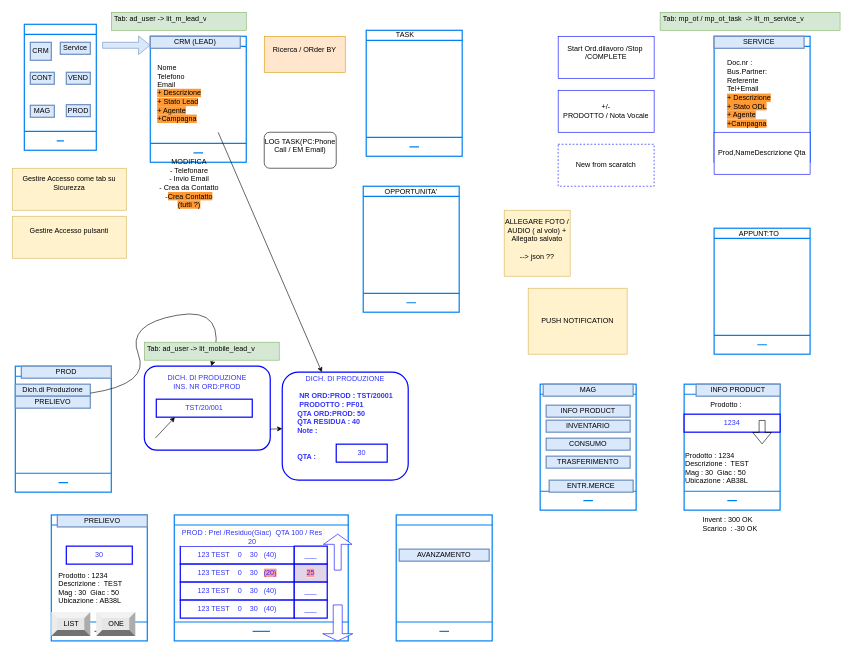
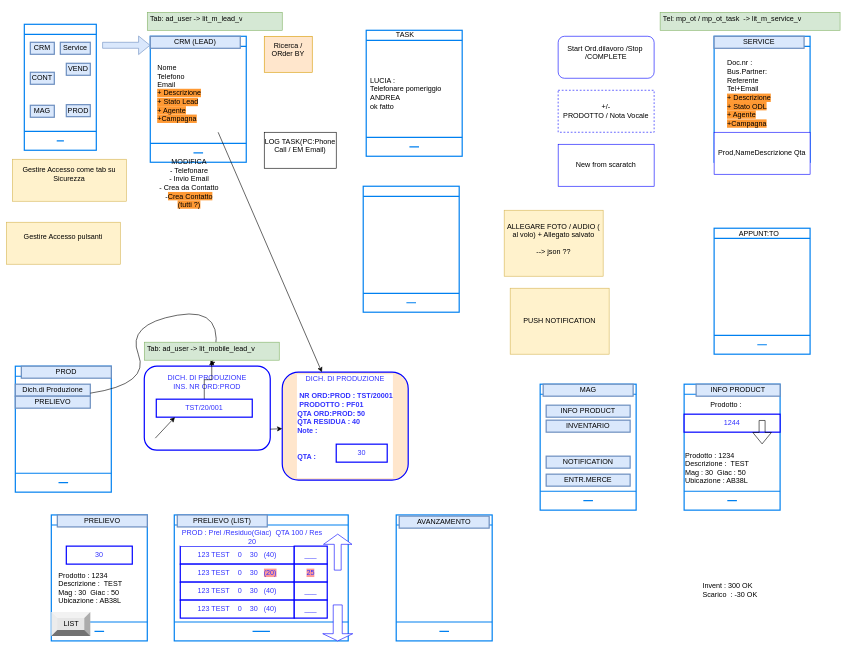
- <mxCell id="34" value="&lt;div&gt;&lt;br&gt;&lt;/div&gt;&lt;div&gt;Tab: mp_ot / mp_ot_task&amp;nbsp; -&amp;gt; lit_m_service_v&lt;br&gt;&lt;/div&gt;" style="text;html=1;strokeColor=#82b366;fillColor=#d5e8d4;spacing=5;spacingTop=-20;whiteSpace=wrap;overflow=hidden;rounded=0;" parent="1" vertex="1"><mxGeometry x="1100" y="20" width="300" height="30" as="geometry" /></mxCell>
+ <mxCell id="34" value="&lt;div&gt;&lt;br&gt;&lt;/div&gt;&lt;div&gt;Tel: mp_ot / mp_ot_task&amp;nbsp; -&amp;gt; lit_m_service_v&lt;br&gt;&lt;/div&gt;" style="text;html=1;strokeColor=#82b366;fillColor=#d5e8d4;spacing=5;spacingTop=-20;whiteSpace=wrap;overflow=hidden;rounded=0;" parent="1" vertex="1"><mxGeometry x="1100" y="20" width="300" height="30" as="geometry" /></mxCell>
- <mxCell id="10" value="&lt;div&gt;&lt;br&gt;&lt;/div&gt;&lt;div&gt;Tab: ad_user -&amp;gt; lit_m_lead_v&lt;br&gt;&lt;/div&gt;" style="text;html=1;strokeColor=#82b366;fillColor=#d5e8d4;spacing=5;spacingTop=-20;whiteSpace=wrap;overflow=hidden;rounded=0;" parent="1" vertex="1"><mxGeometry x="185" y="20" width="225" height="30" as="geometry" /></mxCell>
+ <mxCell id="10" value="&lt;div&gt;&lt;br&gt;&lt;/div&gt;&lt;div&gt;Tab: ad_user -&amp;gt; lit_m_lead_v&lt;br&gt;&lt;/div&gt;" style="text;html=1;strokeColor=#82b366;fillColor=#d5e8d4;spacing=5;spacingTop=-20;whiteSpace=wrap;overflow=hidden;rounded=0;" parent="1" vertex="1"><mxGeometry x="245" y="20" width="225" height="30" as="geometry" /></mxCell>
- <mxCell id="3" value="CRM" style="text;html=1;strokeColor=#6c8ebf;fillColor=#dae8fc;align=center;verticalAlign=middle;whiteSpace=wrap;rounded=0;strokeWidth=2;" parent="1" vertex="1"><mxGeometry x="50" y="70" width="35" height="30" as="geometry" /></mxCell>
+ <mxCell id="3" value="CRM" style="text;html=1;strokeColor=#6c8ebf;fillColor=#dae8fc;align=center;verticalAlign=middle;whiteSpace=wrap;rounded=0;strokeWidth=2;" parent="1" vertex="1"><mxGeometry x="50" y="70" width="40" height="20" as="geometry" /></mxCell>
- <mxCell id="29" value="&lt;div&gt;Ricerca / ORder BY&lt;/div&gt;&lt;div&gt;&lt;br&gt;&lt;/div&gt;" style="text;html=1;strokeColor=#d79b00;fillColor=#ffe6cc;align=center;verticalAlign=middle;whiteSpace=wrap;rounded=0;" parent="1" vertex="1"><mxGeometry x="440" y="60" width="135" height="60" as="geometry" /></mxCell>
+ <mxCell id="29" value="&lt;div&gt;Ricerca / ORder BY&lt;/div&gt;&lt;div&gt;&lt;br&gt;&lt;/div&gt;" style="text;html=1;strokeColor=#d79b00;fillColor=#ffe6cc;align=center;verticalAlign=middle;whiteSpace=wrap;rounded=0;" parent="1" vertex="1"><mxGeometry x="440" y="60" width="80" height="60" as="geometry" /></mxCell>
- <mxCell id="37" value="&lt;div&gt;Start Ord.dilavoro /Stop&amp;nbsp; /COMPLETE&lt;br&gt;&lt;/div&gt;&lt;div&gt;&lt;br&gt;&lt;/div&gt;" style="rounded=0;whiteSpace=wrap;html=1;strokeColor=#0000FF;" parent="1" vertex="1"><mxGeometry x="930" y="60" width="160" height="70" as="geometry" /></mxCell>
+ <mxCell id="37" value="&lt;div&gt;Start Ord.dilavoro /Stop&amp;nbsp; /COMPLETE&lt;br&gt;&lt;/div&gt;&lt;div&gt;&lt;br&gt;&lt;/div&gt;" style="whiteSpace=wrap;html=1;strokeColor=#0000FF;rounded=1;" parent="1" vertex="1"><mxGeometry x="930" y="60" width="160" height="70" as="geometry" /></mxCell>
- <mxCell id="47" value="VEND" style="text;html=1;strokeColor=#6c8ebf;fillColor=#dae8fc;align=center;verticalAlign=middle;whiteSpace=wrap;rounded=0;strokeWidth=2;" parent="1" vertex="1"><mxGeometry x="110" y="120" width="40" height="20" as="geometry" /></mxCell>
+ <mxCell id="47" value="VEND" style="text;html=1;strokeColor=#6c8ebf;fillColor=#dae8fc;align=center;verticalAlign=middle;whiteSpace=wrap;rounded=0;strokeWidth=2;" parent="1" vertex="1"><mxGeometry x="110" y="105" width="40" height="20" as="geometry" /></mxCell>
+ <mxCell id="42" value="&lt;div&gt;LUCIA :&lt;/div&gt;&lt;div&gt;Telefonare pomeriggio&lt;/div&gt;&lt;div&gt;ANDREA&lt;/div&gt;&lt;div&gt;ok fatto&lt;br&gt;&lt;/div&gt;" style="text;html=1;strokeColor=none;fillColor=none;align=left;verticalAlign=middle;whiteSpace=wrap;rounded=0;strokeWidth=2;" parent="1" vertex="1"><mxGeometry x="615" y="90" width="150" height="130" as="geometry" /></mxCell>
- <mxCell id="38" value="&lt;div&gt;+/- &lt;br&gt;&lt;/div&gt;&lt;div&gt;PRODOTTO / Nota Vocale&lt;br&gt;&lt;/div&gt;" style="rounded=0;whiteSpace=wrap;html=1;strokeColor=#0000FF;" parent="1" vertex="1"><mxGeometry x="930" y="150" width="160" height="70" as="geometry" /></mxCell>
+ <mxCell id="38" value="&lt;div&gt;+/- &lt;br&gt;&lt;/div&gt;&lt;div&gt;PRODOTTO / Nota Vocale&lt;br&gt;&lt;/div&gt;" style="rounded=0;whiteSpace=wrap;html=1;strokeColor=#0000FF;dashed=1;" parent="1" vertex="1"><mxGeometry x="930" y="150" width="160" height="70" as="geometry" /></mxCell>
- <mxCell id="30" value="&lt;div&gt;LOG TASK(PC:Phone Call / EM Email)&lt;/div&gt;&lt;div&gt;&lt;br&gt;&lt;/div&gt;" style="whiteSpace=wrap;html=1;rounded=1;" parent="1" vertex="1"><mxGeometry x="440" y="220" width="120" height="60" as="geometry" /></mxCell>
+ <mxCell id="30" value="&lt;div&gt;LOG TASK(PC:Phone Call / EM Email)&lt;/div&gt;&lt;div&gt;&lt;br&gt;&lt;/div&gt;" style="rounded=0;whiteSpace=wrap;html=1;" parent="1" vertex="1"><mxGeometry x="440" y="220" width="120" height="60" as="geometry" /></mxCell>
- <mxCell id="39" value="New from scaratch" style="rounded=0;whiteSpace=wrap;html=1;strokeColor=#0000FF;dashed=1;" parent="1" vertex="1"><mxGeometry x="930" y="240" width="160" height="70" as="geometry" /></mxCell>
+ <mxCell id="39" value="New from scaratch" style="rounded=0;whiteSpace=wrap;html=1;strokeColor=#0000FF;" parent="1" vertex="1"><mxGeometry x="930" y="240" width="160" height="70" as="geometry" /></mxCell>
- <mxCell id="11" value="Gestire Accesso come tab su Sicurezza" style="text;html=1;strokeColor=#d6b656;fillColor=#fff2cc;spacing=5;spacingTop=-20;whiteSpace=wrap;overflow=hidden;rounded=0;align=center;verticalAlign=middle;" parent="1" vertex="1"><mxGeometry x="20" y="280" width="190" height="70" as="geometry" /></mxCell>
+ <mxCell id="11" value="Gestire Accesso come tab su Sicurezza" style="text;html=1;strokeColor=#d6b656;fillColor=#fff2cc;spacing=5;spacingTop=-20;whiteSpace=wrap;overflow=hidden;rounded=0;align=center;verticalAlign=middle;" parent="1" vertex="1"><mxGeometry x="20" y="265" width="190" height="70" as="geometry" /></mxCell>
- <mxCell id="44" value="&lt;div&gt;OPPORTUNITA'&lt;/div&gt;" style="text;html=1;strokeColor=none;fillColor=none;align=center;verticalAlign=middle;whiteSpace=wrap;rounded=0;strokeWidth=2;" parent="1" vertex="1"><mxGeometry x="610" y="310" width="150" height="20" as="geometry" /></mxCell>
- <mxCell id="12" value="Gestire Accesso pulsanti" style="text;html=1;strokeColor=#d6b656;fillColor=#fff2cc;spacing=5;spacingTop=-20;whiteSpace=wrap;overflow=hidden;rounded=0;align=center;verticalAlign=middle;" parent="1" vertex="1"><mxGeometry x="20" y="360" width="190" height="70" as="geometry" /></mxCell>
+ <mxCell id="12" value="Gestire Accesso pulsanti" style="text;html=1;strokeColor=#d6b656;fillColor=#fff2cc;spacing=5;spacingTop=-20;whiteSpace=wrap;overflow=hidden;rounded=0;align=center;verticalAlign=middle;" parent="1" vertex="1"><mxGeometry x="10" y="370" width="190" height="70" as="geometry" /></mxCell>
- <mxCell id="64" value="&lt;div&gt;ALLEGARE FOTO / AUDIO ( al volo) + Allegato salvato&lt;/div&gt;&lt;div&gt;&lt;br&gt;&lt;/div&gt;&lt;div&gt;--&amp;gt; json ??&lt;/div&gt;&lt;div&gt;&lt;br&gt;&lt;/div&gt;" style="text;html=1;strokeColor=#d6b656;fillColor=#fff2cc;align=center;verticalAlign=middle;whiteSpace=wrap;rounded=0;" parent="1" vertex="1"><mxGeometry x="840" y="350" width="110" height="110" as="geometry" /></mxCell>
+ <mxCell id="64" value="&lt;div&gt;ALLEGARE FOTO / AUDIO ( al volo) + Allegato salvato&lt;/div&gt;&lt;div&gt;&lt;br&gt;&lt;/div&gt;&lt;div&gt;--&amp;gt; json ??&lt;/div&gt;&lt;div&gt;&lt;br&gt;&lt;/div&gt;" style="text;html=1;strokeColor=#d6b656;fillColor=#fff2cc;align=center;verticalAlign=middle;whiteSpace=wrap;rounded=0;" parent="1" vertex="1"><mxGeometry x="840" y="350" width="165" height="110" as="geometry" /></mxCell>
- <mxCell id="88" value="PUSH NOTIFICATION" style="text;html=1;strokeColor=#d6b656;fillColor=#fff2cc;align=center;verticalAlign=middle;whiteSpace=wrap;rounded=0;" parent="1" vertex="1"><mxGeometry x="880" y="480" width="165" height="110" as="geometry" /></mxCell>
+ <mxCell id="88" value="PUSH NOTIFICATION" style="text;html=1;strokeColor=#d6b656;fillColor=#fff2cc;align=center;verticalAlign=middle;whiteSpace=wrap;rounded=0;" parent="1" vertex="1"><mxGeometry x="850" y="480" width="165" height="110" as="geometry" /></mxCell>
+ <mxCell id="18" value="" style="edgeStyle=orthogonalEdgeStyle;rounded=0;orthogonalLoop=1;jettySize=auto;html=1;" parent="1" source="19" target="28" edge="1"><mxGeometry relative="1" as="geometry" /></mxCell>
- <mxCell id="54" value="1234" style="rounded=0;whiteSpace=wrap;html=1;labelBackgroundColor=#FFFFFF;strokeColor=#0000FF;strokeWidth=2;fillColor=#ffffff;fontColor=#3333FF;align=center;" parent="1" vertex="1"><mxGeometry x="1140" y="690" width="160" height="30" as="geometry" /></mxCell>
+ <mxCell id="54" value="1244" style="rounded=0;whiteSpace=wrap;html=1;labelBackgroundColor=#FFFFFF;strokeColor=#0000FF;strokeWidth=2;fillColor=#ffffff;fontColor=#3333FF;align=center;" parent="1" vertex="1"><mxGeometry x="1140" y="690" width="160" height="30" as="geometry" /></mxCell>
- <mxCell id="25" value="&lt;div&gt;DICH. DI PRODUZIONE&lt;/div&gt;&lt;div&gt;&lt;br&gt;&lt;/div&gt;&lt;div align=&quot;left&quot;&gt;&lt;b&gt;&amp;nbsp;NR ORD:PROD : TST/20001&lt;br&gt;&amp;nbsp;PRODOTTO : PF01&lt;br&gt;QTA ORD:PROD: 50&lt;/b&gt;&lt;/div&gt;&lt;div align=&quot;left&quot;&gt;&lt;b&gt;QTA RESIDUA : 40&lt;br&gt;Note :&amp;nbsp;&lt;/b&gt;&lt;/div&gt;&lt;div align=&quot;left&quot;&gt;&lt;b&gt;&lt;br&gt;&lt;/b&gt;&lt;/div&gt;&lt;div align=&quot;left&quot;&gt;&lt;b&gt;&lt;br&gt;&lt;/b&gt;&lt;/div&gt;&lt;div align=&quot;left&quot;&gt;&lt;b&gt;QTA :&lt;/b&gt;&lt;br&gt;&lt;/div&gt;&lt;div&gt;&lt;br&gt;&lt;/div&gt;&lt;div&gt;&lt;br&gt;&lt;/div&gt;" style="rounded=1;whiteSpace=wrap;html=1;strokeWidth=2;fillColor=#ffffff;align=center;fontColor=#3333FF;labelBackgroundColor=#FFFFFF;strokeColor=#0000FF;" parent="1" vertex="1"><mxGeometry x="470" y="620" width="210" height="180" as="geometry" /></mxCell>
+ <mxCell id="25" value="&lt;div&gt;DICH. DI PRODUZIONE&lt;/div&gt;&lt;div&gt;&lt;br&gt;&lt;/div&gt;&lt;div align=&quot;left&quot;&gt;&lt;b&gt;&amp;nbsp;NR ORD:PROD : TST/20001&lt;br&gt;&amp;nbsp;PRODOTTO : PF01&lt;br&gt;QTA ORD:PROD: 50&lt;/b&gt;&lt;/div&gt;&lt;div align=&quot;left&quot;&gt;&lt;b&gt;QTA RESIDUA : 40&lt;br&gt;Note :&amp;nbsp;&lt;/b&gt;&lt;/div&gt;&lt;div align=&quot;left&quot;&gt;&lt;b&gt;&lt;br&gt;&lt;/b&gt;&lt;/div&gt;&lt;div align=&quot;left&quot;&gt;&lt;b&gt;&lt;br&gt;&lt;/b&gt;&lt;/div&gt;&lt;div align=&quot;left&quot;&gt;&lt;b&gt;QTA :&lt;/b&gt;&lt;br&gt;&lt;/div&gt;&lt;div&gt;&lt;br&gt;&lt;/div&gt;&lt;div&gt;&lt;br&gt;&lt;/div&gt;" style="rounded=1;whiteSpace=wrap;html=1;strokeWidth=2;fillColor=#ffe6cc;align=center;fontColor=#3333FF;labelBackgroundColor=#FFFFFF;strokeColor=#0000FF;" parent="1" vertex="1"><mxGeometry x="470" y="620" width="210" height="180" as="geometry" /></mxCell>
- <mxCell id="61" value="CONSUMO" style="text;html=1;strokeColor=#6c8ebf;fillColor=#dae8fc;align=center;verticalAlign=middle;whiteSpace=wrap;rounded=0;strokeWidth=2;" parent="1" vertex="1"><mxGeometry x="910" y="730" width="140" height="20" as="geometry" /></mxCell>
- <mxCell id="62" value="TRASFERIMENTO" style="text;html=1;strokeColor=#6c8ebf;fillColor=#dae8fc;align=center;verticalAlign=middle;whiteSpace=wrap;rounded=0;strokeWidth=2;" parent="1" vertex="1"><mxGeometry x="910" y="760" width="140" height="20" as="geometry" /></mxCell>
+ <mxCell id="62" value="NOTIFICATION" style="text;html=1;strokeColor=#6c8ebf;fillColor=#dae8fc;align=center;verticalAlign=middle;whiteSpace=wrap;rounded=0;strokeWidth=2;" parent="1" vertex="1"><mxGeometry x="910" y="760" width="140" height="20" as="geometry" /></mxCell>
- <mxCell id="63" value="ENTR.MERCE" style="text;html=1;strokeColor=#6c8ebf;fillColor=#dae8fc;align=center;verticalAlign=middle;whiteSpace=wrap;rounded=0;strokeWidth=2;" parent="1" vertex="1"><mxGeometry x="915" y="800" width="140" height="20" as="geometry" /></mxCell>
+ <mxCell id="63" value="ENTR.MERCE" style="text;html=1;strokeColor=#6c8ebf;fillColor=#dae8fc;align=center;verticalAlign=middle;whiteSpace=wrap;rounded=0;strokeWidth=2;" parent="1" vertex="1"><mxGeometry x="910" y="790" width="140" height="20" as="geometry" /></mxCell>
+ <mxCell id="73" value="PRELIEVO (LIST)" style="text;html=1;strokeColor=#6c8ebf;fillColor=#dae8fc;align=center;verticalAlign=middle;whiteSpace=wrap;rounded=0;strokeWidth=2;" parent="1" vertex="1"><mxGeometry x="295" y="858" width="150" height="20" as="geometry" /></mxCell>
- <mxCell id="59" value="Invent : 300 OK&lt;br&gt;Scarico&amp;nbsp; : -30 OK" style="text;html=1;strokeColor=none;fillColor=none;align=left;verticalAlign=middle;whiteSpace=wrap;rounded=0;" parent="1" vertex="1"><mxGeometry x="1169" y="858" width="160" height="32" as="geometry" /></mxCell>
+ <mxCell id="59" value="Invent : 300 OK&lt;br&gt;Scarico&amp;nbsp; : -30 OK" style="text;html=1;strokeColor=none;fillColor=none;align=left;verticalAlign=middle;whiteSpace=wrap;rounded=0;" parent="1" vertex="1"><mxGeometry x="1169" y="968" width="160" height="32" as="geometry" /></mxCell>
- <mxCell id="75" value="PROD : Prel /Residuo(Giac)&amp;nbsp; QTA 100 / Res 20" style="rounded=0;whiteSpace=wrap;html=1;labelBackgroundColor=#FFFFFF;strokeWidth=2;fillColor=#fff2cc;fontColor=#3333FF;align=center;strokeColor=none;" parent="1" vertex="1"><mxGeometry x="300" y="880" width="240" height="30" as="geometry" /></mxCell>
+ <mxCell id="75" value="PROD : Prel /Residuo(Giac)&amp;nbsp; QTA 100 / Res 20" style="rounded=0;whiteSpace=wrap;html=1;labelBackgroundColor=#FFFFFF;strokeWidth=2;fillColor=#ffffff;fontColor=#3333FF;align=center;strokeColor=none;" parent="1" vertex="1"><mxGeometry x="300" y="880" width="240" height="30" as="geometry" /></mxCell>
- <mxCell id="87" value="AVANZAMENTO" style="text;html=1;strokeColor=#6c8ebf;fillColor=#dae8fc;align=center;verticalAlign=middle;whiteSpace=wrap;rounded=0;strokeWidth=2;" parent="1" vertex="1"><mxGeometry x="665" y="915" width="150" height="20" as="geometry" /></mxCell>
+ <mxCell id="87" value="AVANZAMENTO" style="text;html=1;strokeColor=#6c8ebf;fillColor=#dae8fc;align=center;verticalAlign=middle;whiteSpace=wrap;rounded=0;strokeWidth=2;" parent="1" vertex="1"><mxGeometry x="665" y="860" width="150" height="20" as="geometry" /></mxCell>
- <mxCell id="80" value="&lt;span style=&quot;background-color: rgb(255 , 153 , 153)&quot;&gt;25&lt;/span&gt;" style="rounded=0;whiteSpace=wrap;html=1;labelBackgroundColor=#FFFFFF;strokeColor=#0000FF;strokeWidth=2;fillColor=#e1d5e7;fontColor=#3333FF;align=center;" parent="1" vertex="1"><mxGeometry x="490" y="940" width="55" height="30" as="geometry" /></mxCell>
+ <mxCell id="80" value="&lt;span style=&quot;background-color: rgb(255 , 153 , 153)&quot;&gt;25&lt;/span&gt;" style="rounded=0;whiteSpace=wrap;html=1;labelBackgroundColor=#FFFFFF;strokeColor=#0000FF;strokeWidth=2;fillColor=#ffffff;fontColor=#3333FF;align=center;" parent="1" vertex="1"><mxGeometry x="490" y="940" width="55" height="30" as="geometry" /></mxCell>
- <mxCell id="71" value="ONE" style="labelPosition=center;verticalLabelPosition=middle;align=center;html=1;shape=mxgraph.basic.shaded_button;dx=10;fillColor=#E6E6E6;strokeColor=none;" parent="1" vertex="1"><mxGeometry x="160" y="1020" width="65" height="40" as="geometry" /></mxCell>
